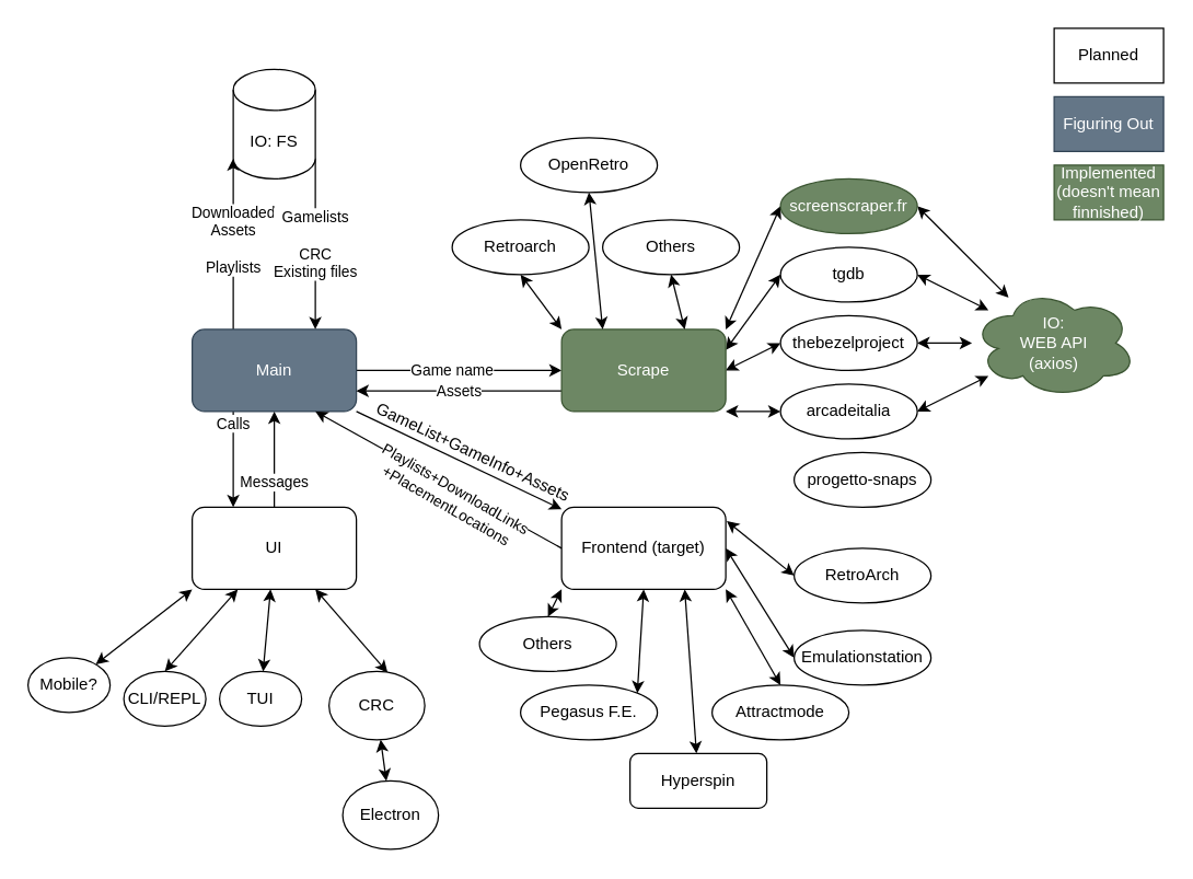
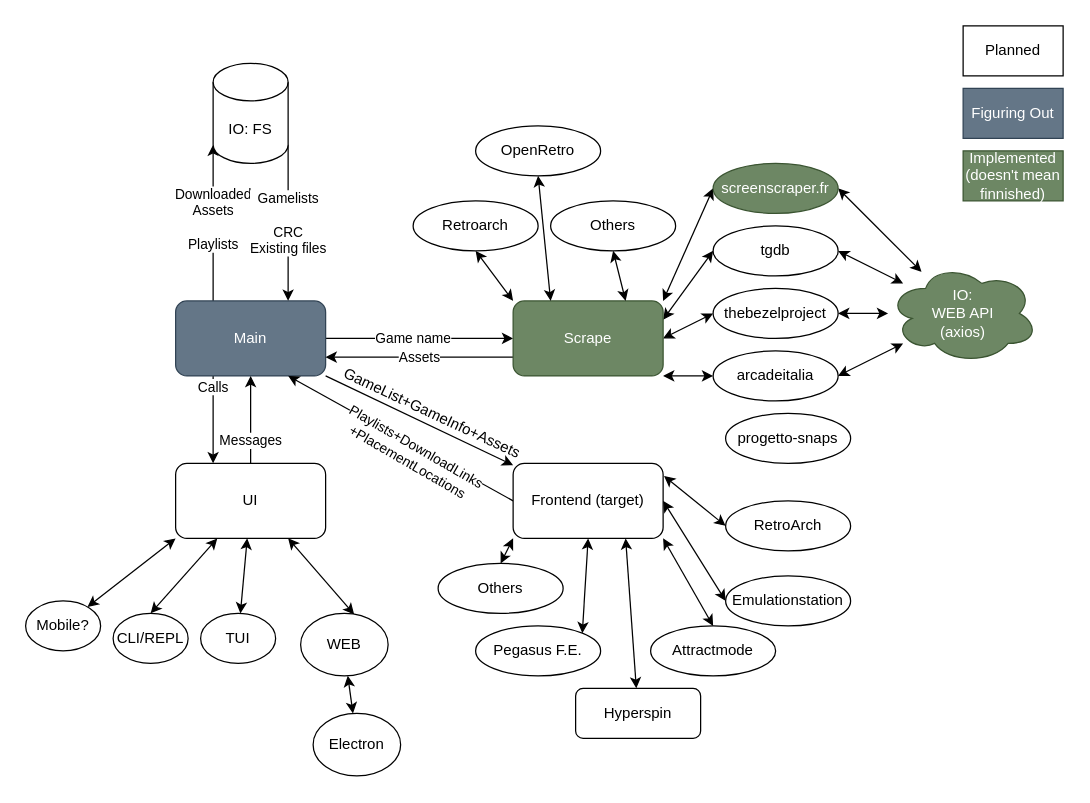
- <mxCell id="18" value="CRC" style="ellipse;whiteSpace=wrap;html=1;" parent="1" vertex="1"><mxGeometry x="240" y="490" width="70" height="50" as="geometry" /></mxCell>
+ <mxCell id="18" value="WEB" style="ellipse;whiteSpace=wrap;html=1;" parent="1" vertex="1"><mxGeometry x="240" y="490" width="70" height="50" as="geometry" /></mxCell>
